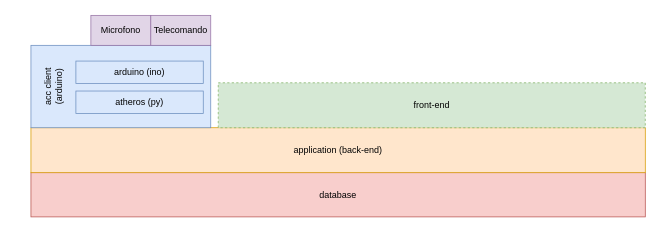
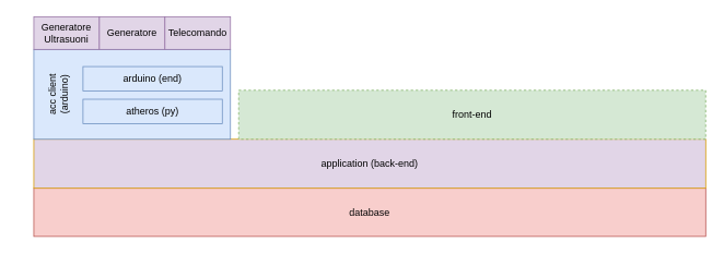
+ <mxCell id="6" value="Generatore&lt;br&gt;Ultrasuoni" style="rounded=0;whiteSpace=wrap;html=1;fillColor=#e1d5e7;strokeColor=#9673a6;" parent="1" vertex="1"><mxGeometry x="40" y="20" width="80" height="40" as="geometry" /></mxCell>
- <mxCell id="7" value="Microfono" style="rounded=0;whiteSpace=wrap;html=1;fillColor=#e1d5e7;strokeColor=#9673a6;" parent="1" vertex="1"><mxGeometry x="120" y="20" width="80" height="40" as="geometry" /></mxCell>
+ <mxCell id="7" value="Generatore" style="rounded=0;whiteSpace=wrap;html=1;fillColor=#e1d5e7;strokeColor=#9673a6;" parent="1" vertex="1"><mxGeometry x="120" y="20" width="80" height="40" as="geometry" /></mxCell>
- <mxCell id="11" value="arduino (ino)" style="rounded=0;whiteSpace=wrap;html=1;fillColor=#dae8fc;strokeColor=#6c8ebf;" parent="1" vertex="1"><mxGeometry x="100" y="81" width="170" height="30" as="geometry" /></mxCell>
+ <mxCell id="11" value="arduino (end)" style="rounded=0;whiteSpace=wrap;html=1;fillColor=#dae8fc;strokeColor=#6c8ebf;" parent="1" vertex="1"><mxGeometry x="100" y="81" width="170" height="30" as="geometry" /></mxCell>
- <mxCell id="3" value="&lt;span style=&quot;white-space: normal&quot;&gt;application (back-end)&lt;/span&gt;" style="rounded=0;whiteSpace=wrap;html=1;fillColor=#ffe6cc;strokeColor=#d79b00;" parent="1" vertex="1"><mxGeometry x="40" y="170" width="820" height="60" as="geometry" /></mxCell>
+ <mxCell id="3" value="&lt;span style=&quot;white-space: normal&quot;&gt;application (back-end)&lt;/span&gt;" style="rounded=0;whiteSpace=wrap;html=1;fillColor=#e1d5e7;strokeColor=#d79b00;" parent="1" vertex="1"><mxGeometry x="40" y="170" width="820" height="60" as="geometry" /></mxCell>
